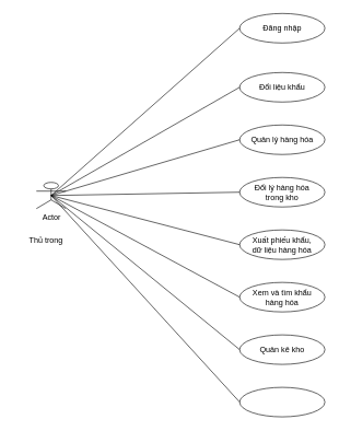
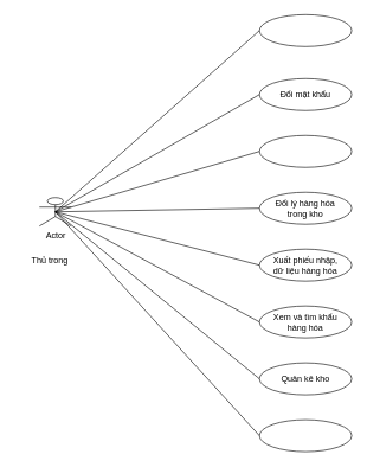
- <mxCell id="5" value="Đăng nhập" style="text;html=1;align=center;verticalAlign=middle;whiteSpace=wrap;rounded=0;" vertex="1" parent="1"><mxGeometry x="370" y="27.5" width="120" height="30" as="geometry" /></mxCell>
- <mxCell id="7" value="Đổi liệu khẩu" style="text;html=1;align=center;verticalAlign=middle;whiteSpace=wrap;rounded=0;" vertex="1" parent="1"><mxGeometry x="370" y="117.5" width="120" height="30" as="geometry" /></mxCell>
+ <mxCell id="7" value="Đổi mật khẩu" style="text;html=1;align=center;verticalAlign=middle;whiteSpace=wrap;rounded=0;" vertex="1" parent="1"><mxGeometry x="370" y="117.5" width="120" height="30" as="geometry" /></mxCell>
- <mxCell id="9" value="Quản lý hàng hóa" style="text;html=1;align=center;verticalAlign=middle;whiteSpace=wrap;rounded=0;" vertex="1" parent="1"><mxGeometry x="370" y="197.5" width="120" height="30" as="geometry" /></mxCell>
- <mxCell id="13" value="Xuất phiếu khẩu,&lt;div&gt;dữ liệu hàng hóa&lt;/div&gt;" style="text;html=1;align=center;verticalAlign=middle;whiteSpace=wrap;rounded=0;" vertex="1" parent="1"><mxGeometry x="370" y="357.5" width="120" height="30" as="geometry" /></mxCell>
+ <mxCell id="13" value="Xuất phiếu nhập,&lt;div&gt;dữ liệu hàng hóa&lt;/div&gt;" style="text;html=1;align=center;verticalAlign=middle;whiteSpace=wrap;rounded=0;" vertex="1" parent="1"><mxGeometry x="370" y="357.5" width="120" height="30" as="geometry" /></mxCell>
